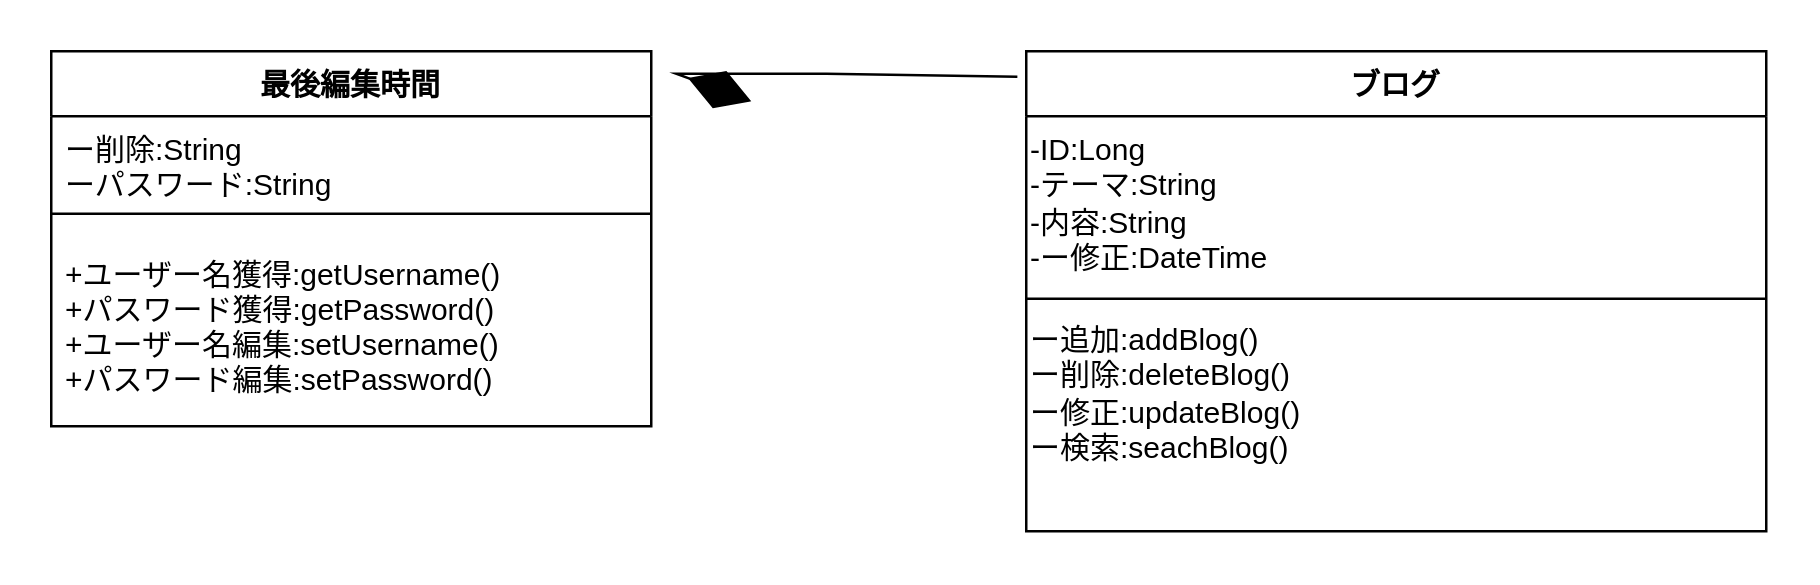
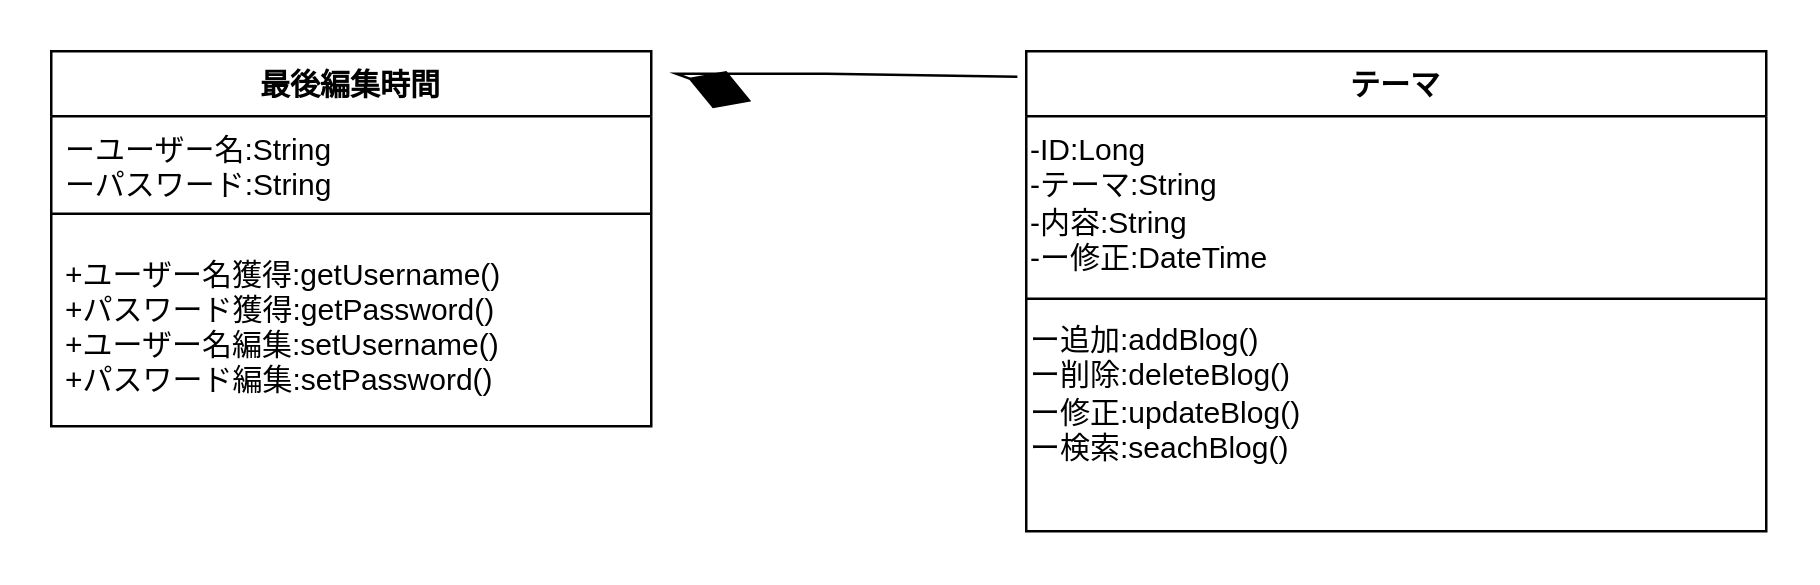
- <mxCell id="6" value="ブログ" style="swimlane;fontStyle=1;align=center;verticalAlign=top;childLayout=stackLayout;horizontal=1;startSize=26;horizontalStack=0;resizeParent=1;resizeParentMax=0;resizeLast=0;collapsible=1;marginBottom=0;" vertex="1" parent="1"><mxGeometry x="410" y="20" width="296" height="192" as="geometry" /></mxCell>
+ <mxCell id="6" value="テーマ" style="swimlane;fontStyle=1;align=center;verticalAlign=top;childLayout=stackLayout;horizontal=1;startSize=26;horizontalStack=0;resizeParent=1;resizeParentMax=0;resizeLast=0;collapsible=1;marginBottom=0;" vertex="1" parent="1"><mxGeometry x="410" y="20" width="296" height="192" as="geometry" /></mxCell>
- <mxCell id="3" value="ー削除:String&#10;ーパスワード:String" style="text;strokeColor=none;fillColor=none;align=left;verticalAlign=top;spacingLeft=4;spacingRight=4;overflow=hidden;rotatable=0;points=[[0,0.5],[1,0.5]];portConstraint=eastwest;" vertex="1" parent="2"><mxGeometry y="26" width="240" height="34" as="geometry" /></mxCell>
+ <mxCell id="3" value="ーユーザー名:String&#10;ーパスワード:String" style="text;strokeColor=none;fillColor=none;align=left;verticalAlign=top;spacingLeft=4;spacingRight=4;overflow=hidden;rotatable=0;points=[[0,0.5],[1,0.5]];portConstraint=eastwest;" vertex="1" parent="2"><mxGeometry y="26" width="240" height="34" as="geometry" /></mxCell>
